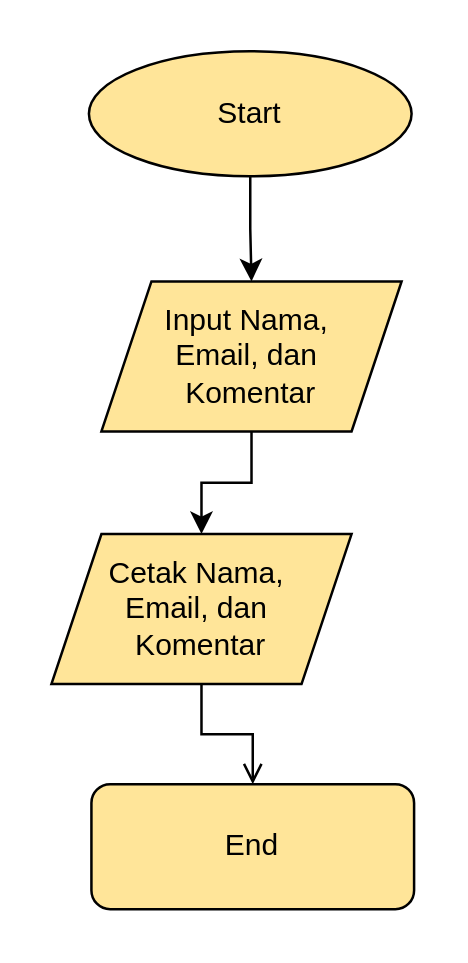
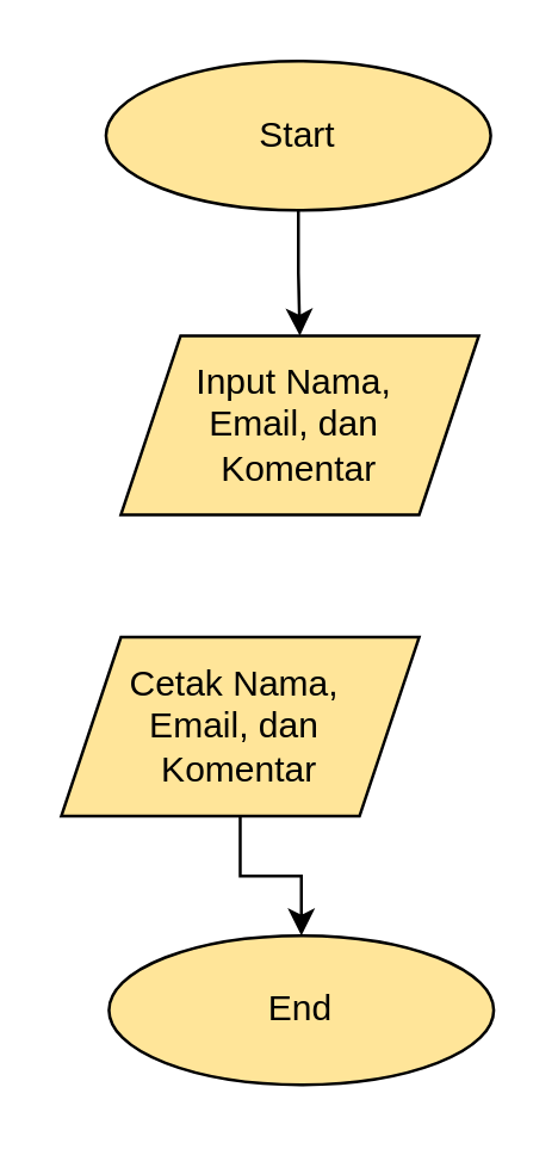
- <mxCell id="4" value="" style="edgeStyle=orthogonalEdgeStyle;rounded=0;orthogonalLoop=1;jettySize=auto;html=1;" edge="1" parent="1" source="5" target="7"><mxGeometry relative="1" as="geometry" /></mxCell>
- <mxCell id="6" value="" style="edgeStyle=orthogonalEdgeStyle;rounded=0;orthogonalLoop=1;jettySize=auto;html=1;endArrow=open;" edge="1" parent="1" source="7" target="8"><mxGeometry relative="1" as="geometry" /></mxCell>
+ <mxCell id="6" value="" style="edgeStyle=orthogonalEdgeStyle;rounded=0;orthogonalLoop=1;jettySize=auto;html=1;" edge="1" parent="1" source="7" target="8"><mxGeometry relative="1" as="geometry" /></mxCell>
- <mxCell id="8" value="End" style="whiteSpace=wrap;html=1;fillColor=#FFE599;rounded=1;" vertex="1" parent="1"><mxGeometry x="36" y="313" width="129" height="50" as="geometry" /></mxCell>
+ <mxCell id="8" value="End" style="ellipse;whiteSpace=wrap;html=1;fillColor=#FFE599;" vertex="1" parent="1"><mxGeometry x="36" y="313" width="129" height="50" as="geometry" /></mxCell>
